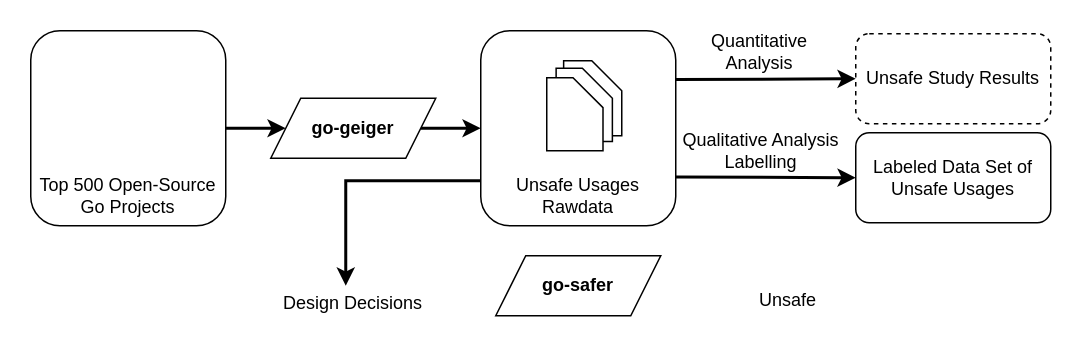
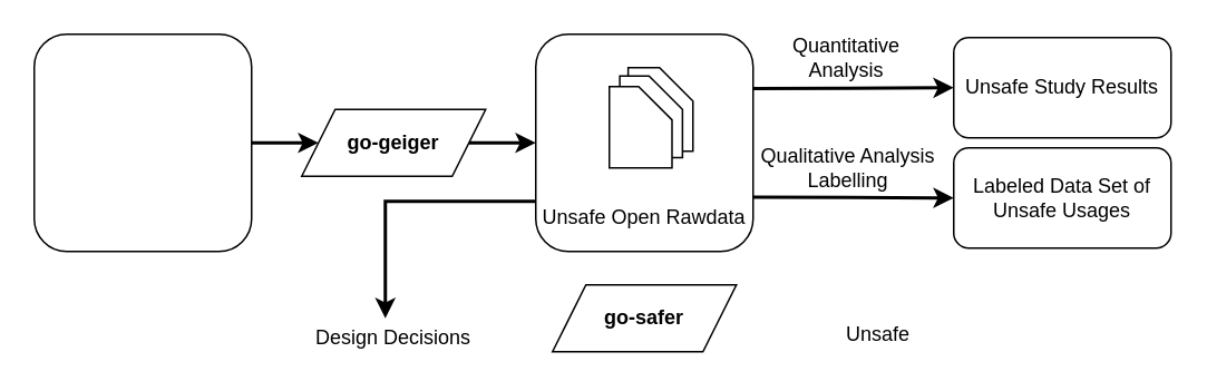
- <mxCell id="6" value="Unsafe Study Results" style="rounded=1;whiteSpace=wrap;html=1;dashed=1;" vertex="1" parent="1"><mxGeometry x="570" y="22" width="130" height="60" as="geometry" /></mxCell>
+ <mxCell id="6" value="Unsafe Study Results" style="rounded=1;whiteSpace=wrap;html=1;" vertex="1" parent="1"><mxGeometry x="570" y="22" width="130" height="60" as="geometry" /></mxCell>
- <mxCell id="23" value="Top 500 Open-Source&lt;br&gt;Go Projects" style="text;html=1;strokeColor=none;fillColor=none;align=center;verticalAlign=middle;whiteSpace=wrap;rounded=0;" vertex="1" parent="21"><mxGeometry y="100" width="130" height="20" as="geometry" /></mxCell>
- <mxCell id="9" value="Unsafe Usages Rawdata" style="text;html=1;strokeColor=none;fillColor=none;align=center;verticalAlign=middle;whiteSpace=wrap;rounded=0;" vertex="1" parent="7"><mxGeometry y="100" width="130" height="20" as="geometry" /></mxCell>
+ <mxCell id="9" value="Unsafe Open Rawdata" style="text;html=1;strokeColor=none;fillColor=none;align=center;verticalAlign=middle;whiteSpace=wrap;rounded=0;" vertex="1" parent="7"><mxGeometry y="100" width="130" height="20" as="geometry" /></mxCell>
